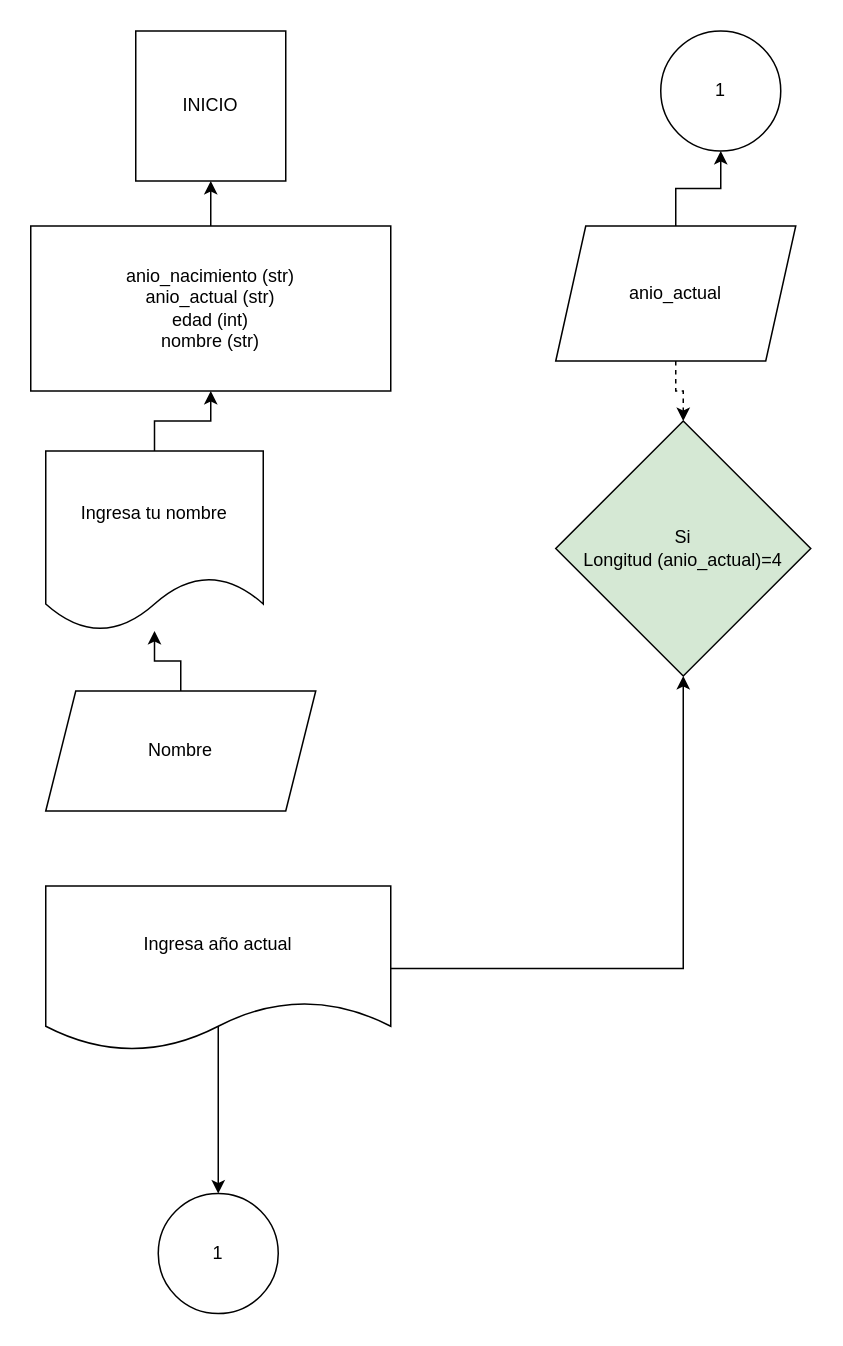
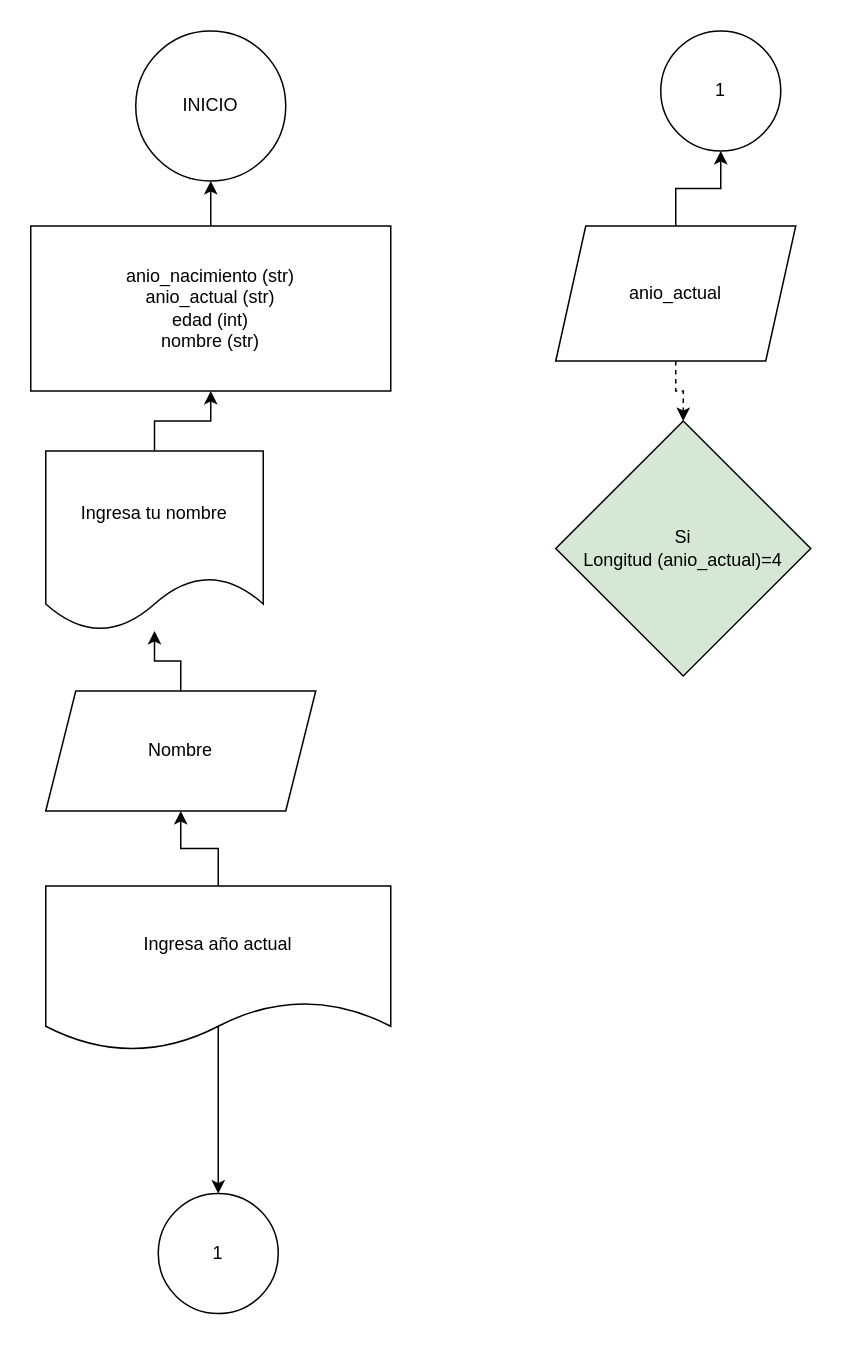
- <mxCell id="2" value="INICIO" style="whiteSpace=wrap;html=1;aspect=fixed;rounded=0;" vertex="1" parent="1"><mxGeometry x="90" y="20" width="100" height="100" as="geometry" /></mxCell>
+ <mxCell id="2" value="INICIO" style="ellipse;whiteSpace=wrap;html=1;aspect=fixed;" vertex="1" parent="1"><mxGeometry x="90" y="20" width="100" height="100" as="geometry" /></mxCell>
- <mxCell id="10" value="" style="edgeStyle=orthogonalEdgeStyle;rounded=0;orthogonalLoop=1;jettySize=auto;html=1;" edge="1" parent="1" source="11" target="17"><mxGeometry relative="1" as="geometry" /></mxCell>
+ <mxCell id="10" value="" style="edgeStyle=orthogonalEdgeStyle;rounded=0;orthogonalLoop=1;jettySize=auto;html=1;" edge="1" parent="1" source="11" target="8"><mxGeometry relative="1" as="geometry" /></mxCell>
